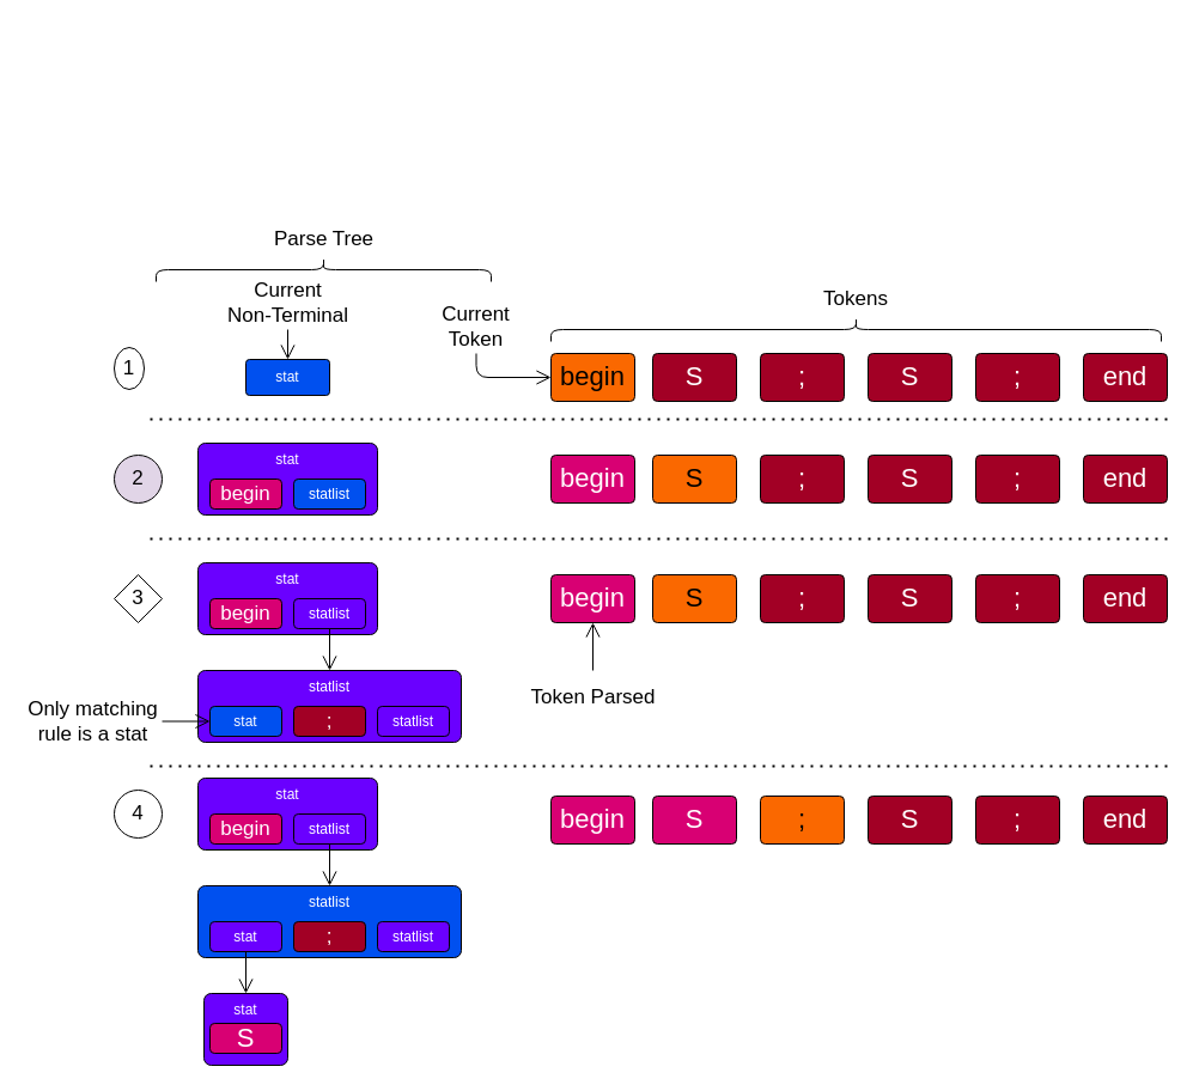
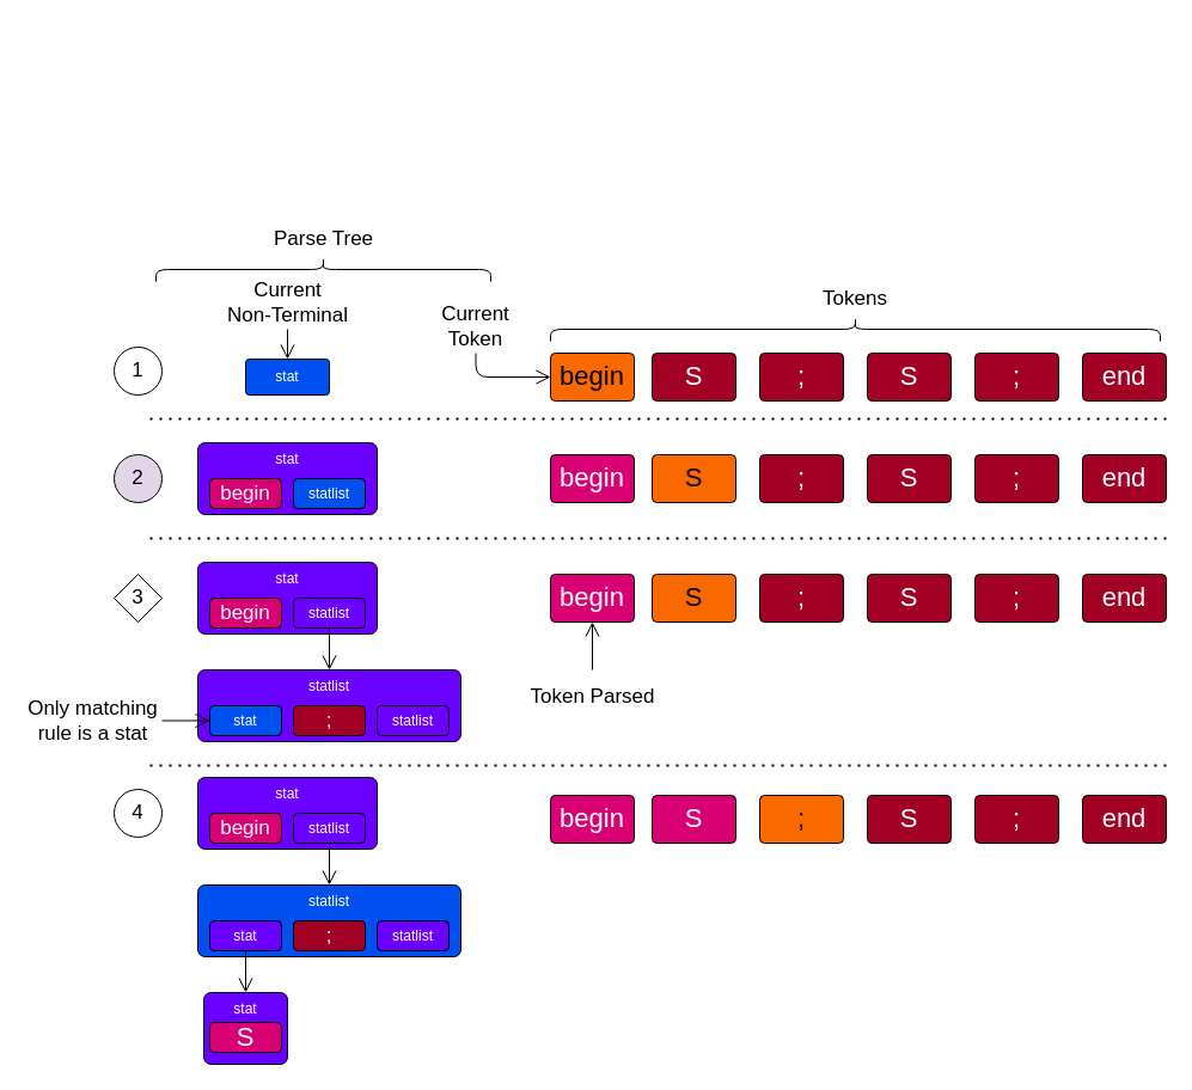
- <mxCell id="49" value="1" style="ellipse;whiteSpace=wrap;html=1;aspect=fixed;fontSize=17;strokeColor=#000000;verticalAlign=middle;" parent="1" vertex="1"><mxGeometry x="95" y="290" width="25" height="35" as="geometry" /></mxCell>
+ <mxCell id="49" value="1" style="ellipse;whiteSpace=wrap;html=1;aspect=fixed;fontSize=17;strokeColor=#000000;verticalAlign=middle;" parent="1" vertex="1"><mxGeometry x="95" y="290" width="40" height="40" as="geometry" /></mxCell>
